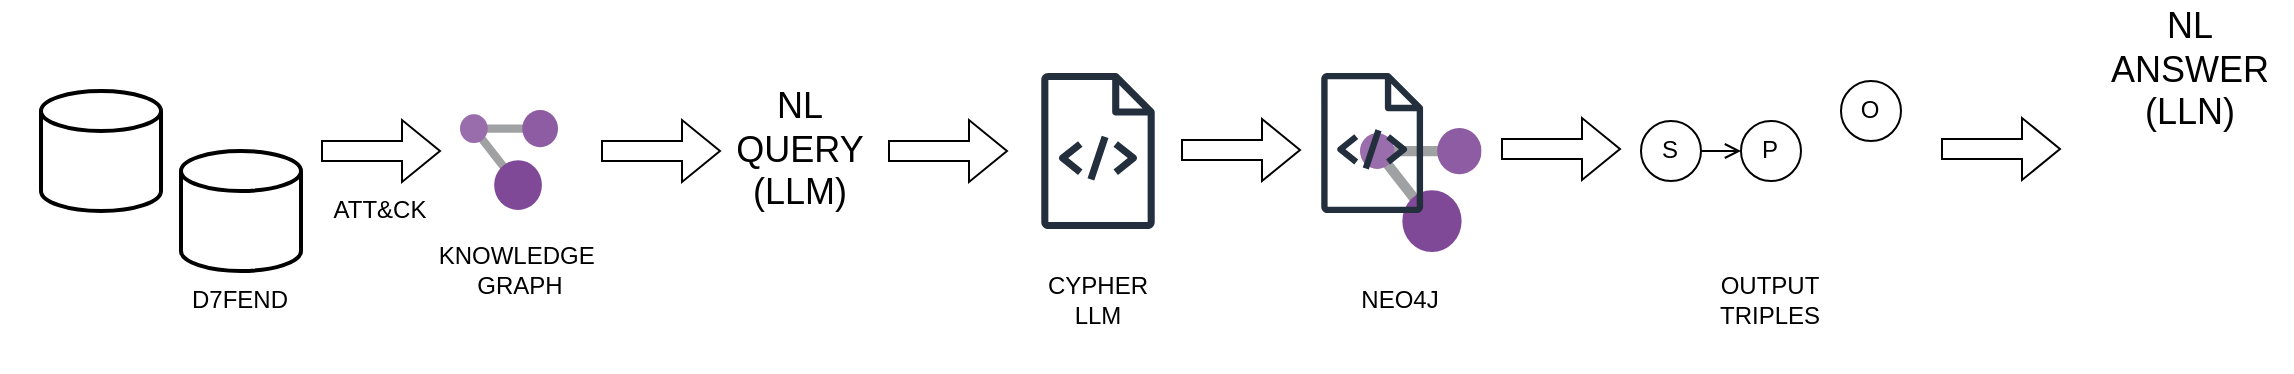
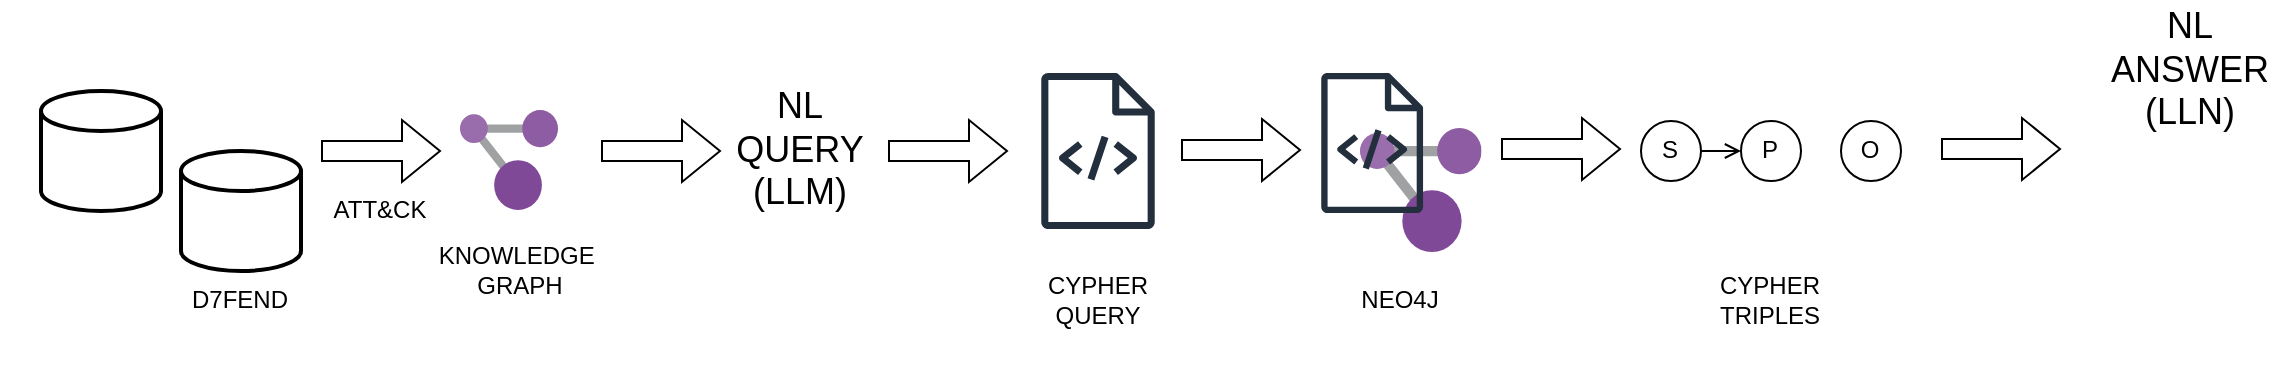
- <mxCell id="19" value="O" style="shape=stencil(tZRtDsIgDIZPw1/DRzyAQb0Hus4RERZAp7e3GzOR6dSYLSEkfQtPXwKFCBkqVQPhtCJiTThnlOKMcTOIVahhH5N4UV6rnYGUCdG7IzS6iD1D2wq8jm1WbAhd4Zp2CLl31iJEOxuyzFMeYUpb3EuvCdaXv2VRjfwTRPC9yaQSvv0du1jOA2Yz+c2xD/eT+50OnDtmc13cZGD2P1ZIVMYet5Cl83Dw7myLt2ZKbUzqoQ+OwRhdB/jSF8OmHTb1GH20fHeyF/+dmj6OTrgD);whiteSpace=wrap;html=1;" vertex="1" parent="1"><mxGeometry x="920" y="40" width="30" height="30" as="geometry" /></mxCell>
+ <mxCell id="19" value="O" style="shape=stencil(tZRtDsIgDIZPw1/DRzyAQb0Hus4RERZAp7e3GzOR6dSYLSEkfQtPXwKFCBkqVQPhtCJiTThnlOKMcTOIVahhH5N4UV6rnYGUCdG7IzS6iD1D2wq8jm1WbAhd4Zp2CLl31iJEOxuyzFMeYUpb3EuvCdaXv2VRjfwTRPC9yaQSvv0du1jOA2Yz+c2xD/eT+50OnDtmc13cZGD2P1ZIVMYet5Cl83Dw7myLt2ZKbUzqoQ+OwRhdB/jSF8OmHTb1GH20fHeyF/+dmj6OTrgD);whiteSpace=wrap;html=1;" vertex="1" parent="1"><mxGeometry x="920" y="60" width="30" height="30" as="geometry" /></mxCell>
- <mxCell id="14" value="CYPHER LLM" style="text;strokeColor=none;align=center;fillColor=none;html=1;verticalAlign=middle;whiteSpace=wrap;rounded=0;" vertex="1" parent="1"><mxGeometry x="518.5" y="135" width="60" height="30" as="geometry" /></mxCell>
+ <mxCell id="14" value="CYPHER QUERY" style="text;strokeColor=none;align=center;fillColor=none;html=1;verticalAlign=middle;whiteSpace=wrap;rounded=0;" vertex="1" parent="1"><mxGeometry x="518.5" y="135" width="60" height="30" as="geometry" /></mxCell>
- <mxCell id="25" value="OUTPUT&lt;div&gt;TRIPLES&lt;/div&gt;" style="text;strokeColor=none;align=center;fillColor=none;html=1;verticalAlign=middle;whiteSpace=wrap;rounded=0;" vertex="1" parent="1"><mxGeometry x="855" y="135" width="60" height="30" as="geometry" /></mxCell>
+ <mxCell id="25" value="CYPHER&lt;div&gt;TRIPLES&lt;/div&gt;" style="text;strokeColor=none;align=center;fillColor=none;html=1;verticalAlign=middle;whiteSpace=wrap;rounded=0;" vertex="1" parent="1"><mxGeometry x="855" y="135" width="60" height="30" as="geometry" /></mxCell>
